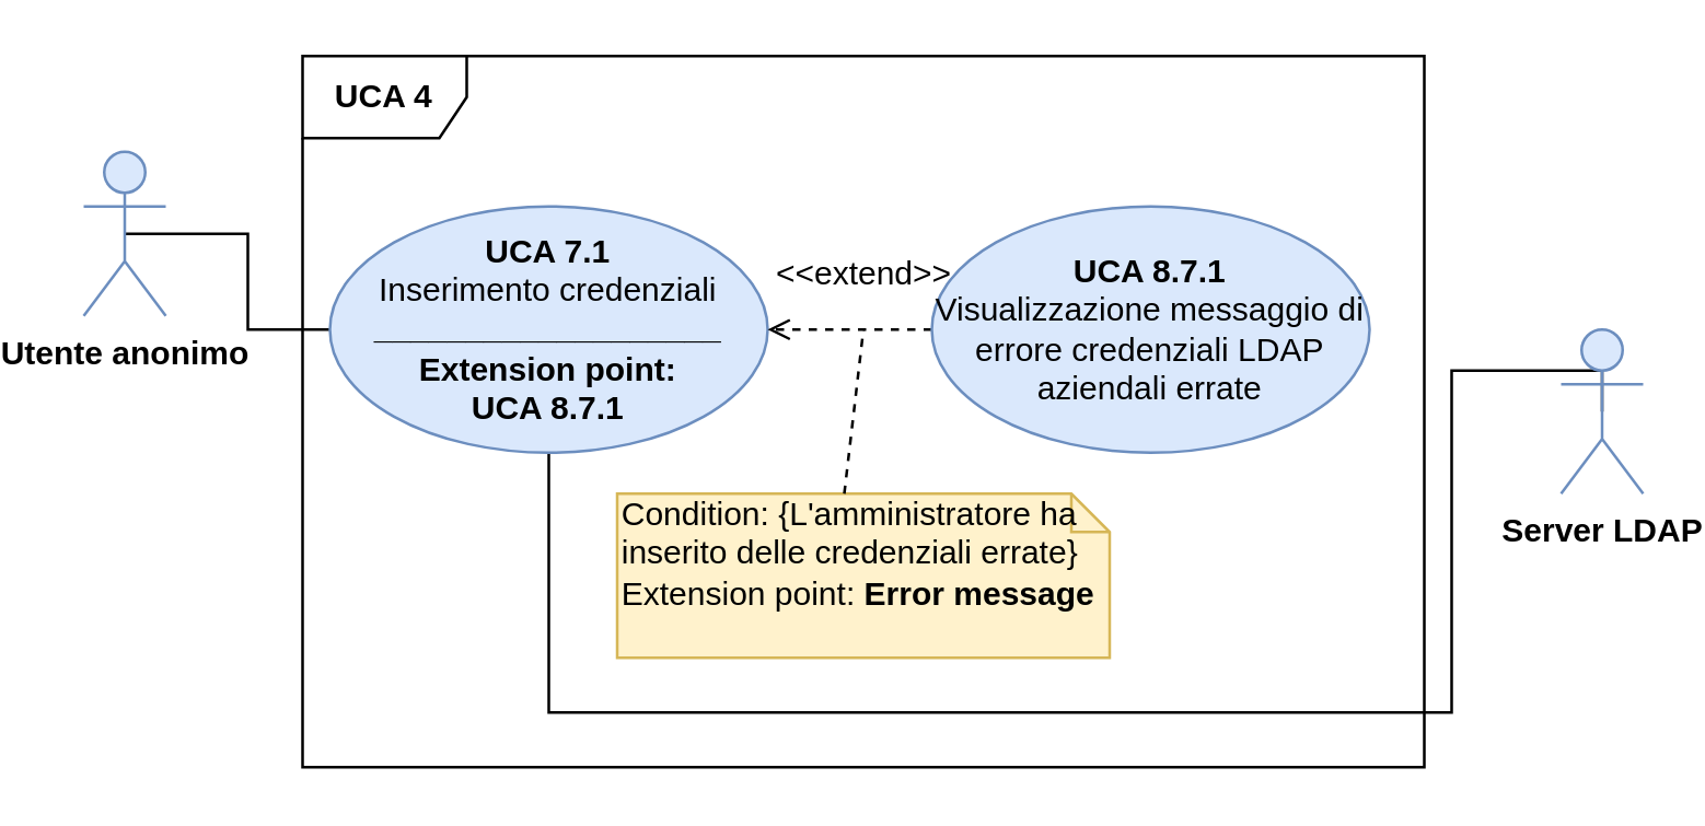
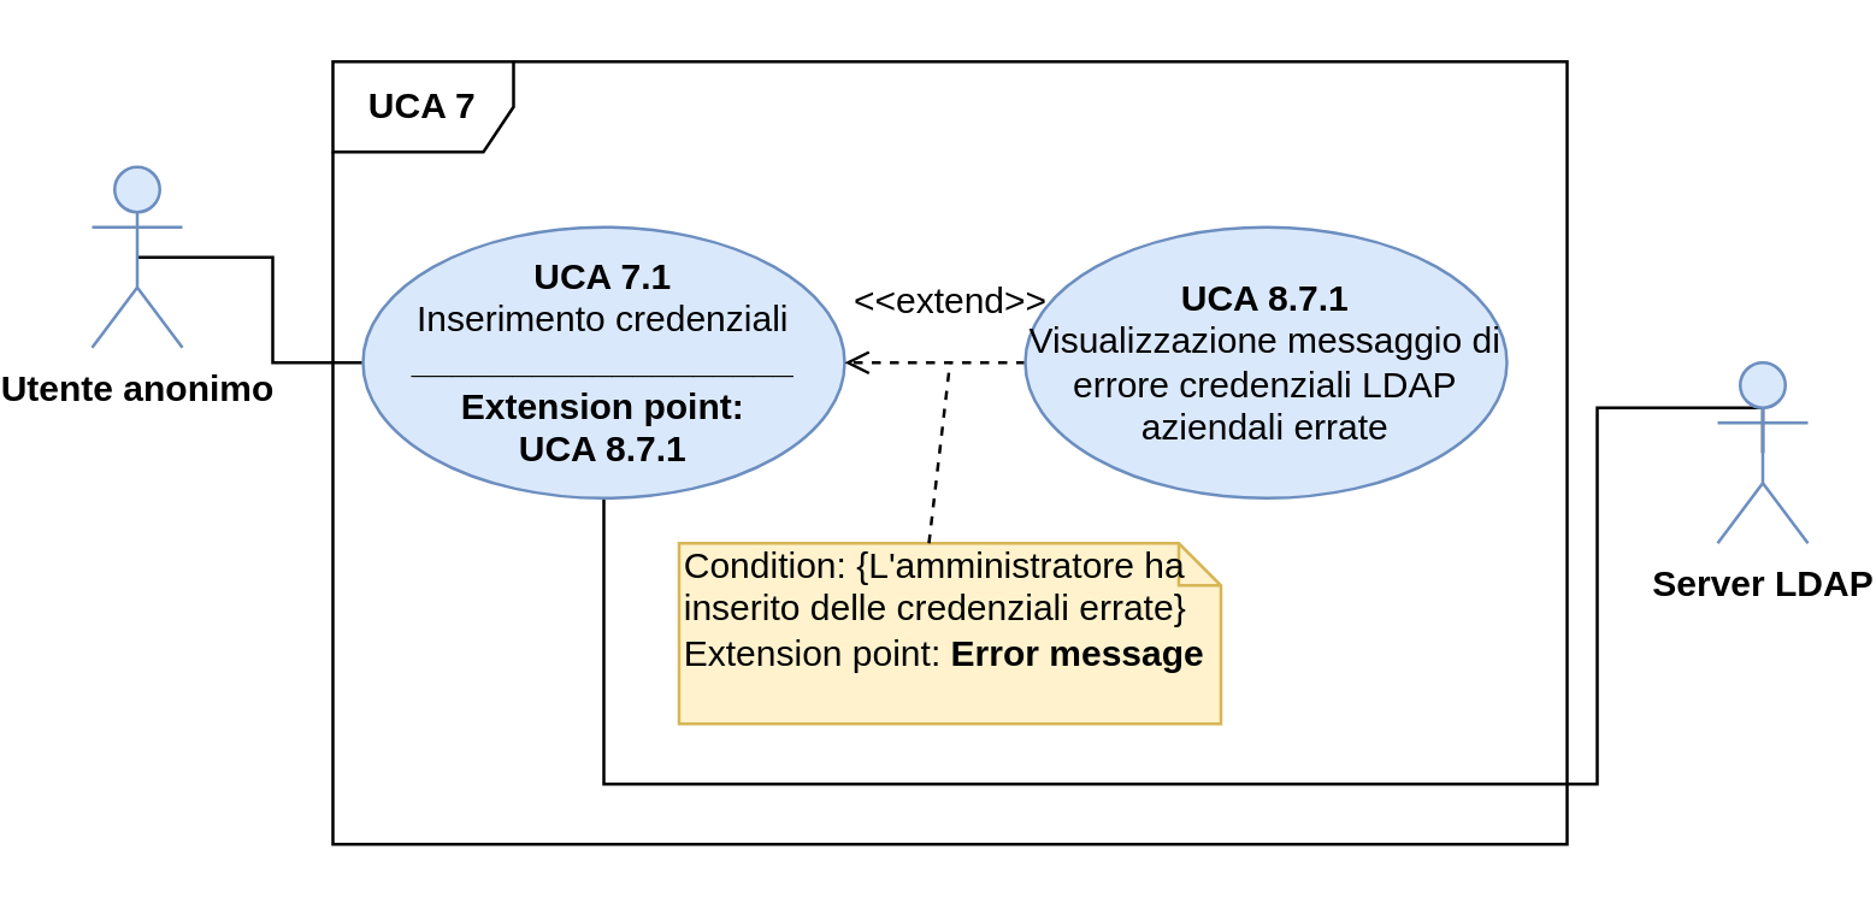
- <mxCell id="6" value="&lt;b&gt;UCA 4&lt;/b&gt;" style="shape=umlFrame;whiteSpace=wrap;html=1;" vertex="1" parent="1"><mxGeometry x="100" y="20" width="410" height="260" as="geometry" /></mxCell>
+ <mxCell id="6" value="&lt;b&gt;UCA 7&lt;/b&gt;" style="shape=umlFrame;whiteSpace=wrap;html=1;" vertex="1" parent="1"><mxGeometry x="100" y="20" width="410" height="260" as="geometry" /></mxCell>
